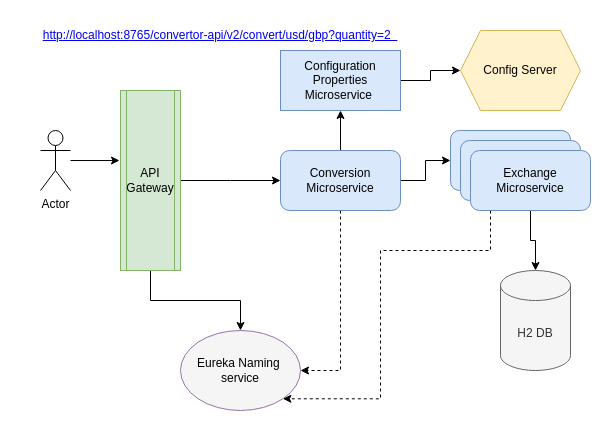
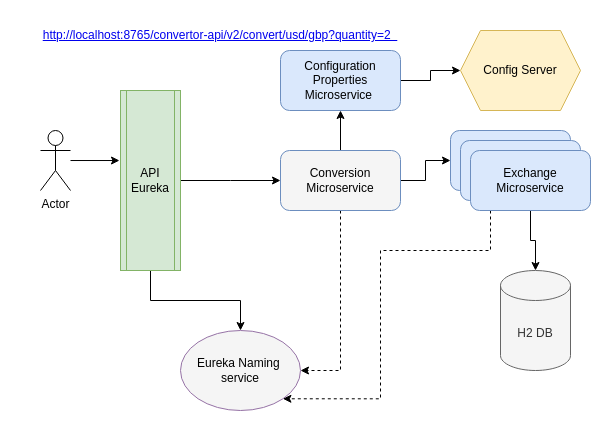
- <mxCell id="21" value="Configuration&lt;br&gt;Properties Microservice&amp;nbsp;" style="whiteSpace=wrap;html=1;fillColor=#dae8fc;strokeColor=#6c8ebf;rounded=0;" vertex="1" parent="1"><mxGeometry x="280" y="50" width="120" height="60" as="geometry" /></mxCell>
+ <mxCell id="21" value="Configuration&lt;br&gt;Properties Microservice&amp;nbsp;" style="rounded=1;whiteSpace=wrap;html=1;fillColor=#dae8fc;strokeColor=#6c8ebf;" vertex="1" parent="1"><mxGeometry x="280" y="50" width="120" height="60" as="geometry" /></mxCell>
- <mxCell id="8" value="API&lt;br&gt;Gateway&lt;br&gt;" style="shape=process;whiteSpace=wrap;html=1;backgroundOutline=1;fillColor=#d5e8d4;strokeColor=#82b366;" parent="1" vertex="1"><mxGeometry x="120" y="90" width="60" height="180" as="geometry" /></mxCell>
+ <mxCell id="8" value="API&lt;br&gt;Eureka&lt;br&gt;" style="shape=process;whiteSpace=wrap;html=1;backgroundOutline=1;fillColor=#d5e8d4;strokeColor=#82b366;" parent="1" vertex="1"><mxGeometry x="120" y="90" width="60" height="180" as="geometry" /></mxCell>
- <mxCell id="12" value="Conversion Microservice" style="rounded=1;whiteSpace=wrap;html=1;fillColor=#dae8fc;strokeColor=#6c8ebf;" parent="1" vertex="1"><mxGeometry x="280" y="150" width="120" height="60" as="geometry" /></mxCell>
+ <mxCell id="12" value="Conversion Microservice" style="rounded=1;whiteSpace=wrap;html=1;fillColor=#f5f5f5;strokeColor=#6c8ebf;" parent="1" vertex="1"><mxGeometry x="280" y="150" width="120" height="60" as="geometry" /></mxCell>
